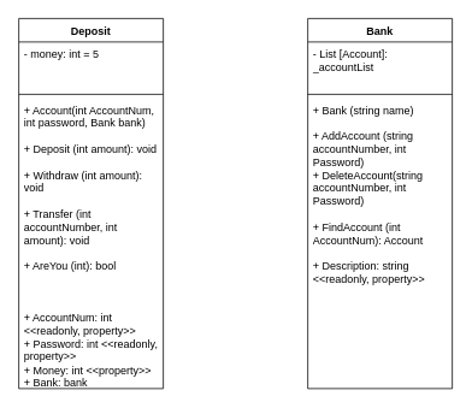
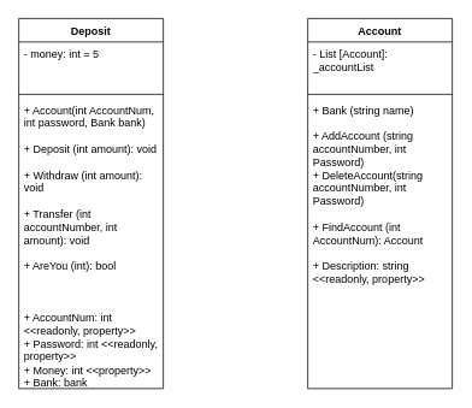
- <mxCell id="6" value="Bank" style="swimlane;fontStyle=1;align=center;verticalAlign=top;childLayout=stackLayout;horizontal=1;startSize=26;horizontalStack=0;resizeParent=1;resizeParentMax=0;resizeLast=0;collapsible=1;marginBottom=0;whiteSpace=wrap;html=1;" vertex="1" parent="1"><mxGeometry x="340" y="20" width="160" height="410" as="geometry" /></mxCell>
+ <mxCell id="6" value="Account" style="swimlane;fontStyle=1;align=center;verticalAlign=top;childLayout=stackLayout;horizontal=1;startSize=26;horizontalStack=0;resizeParent=1;resizeParentMax=0;resizeLast=0;collapsible=1;marginBottom=0;whiteSpace=wrap;html=1;" vertex="1" parent="1"><mxGeometry x="340" y="20" width="160" height="410" as="geometry" /></mxCell>
